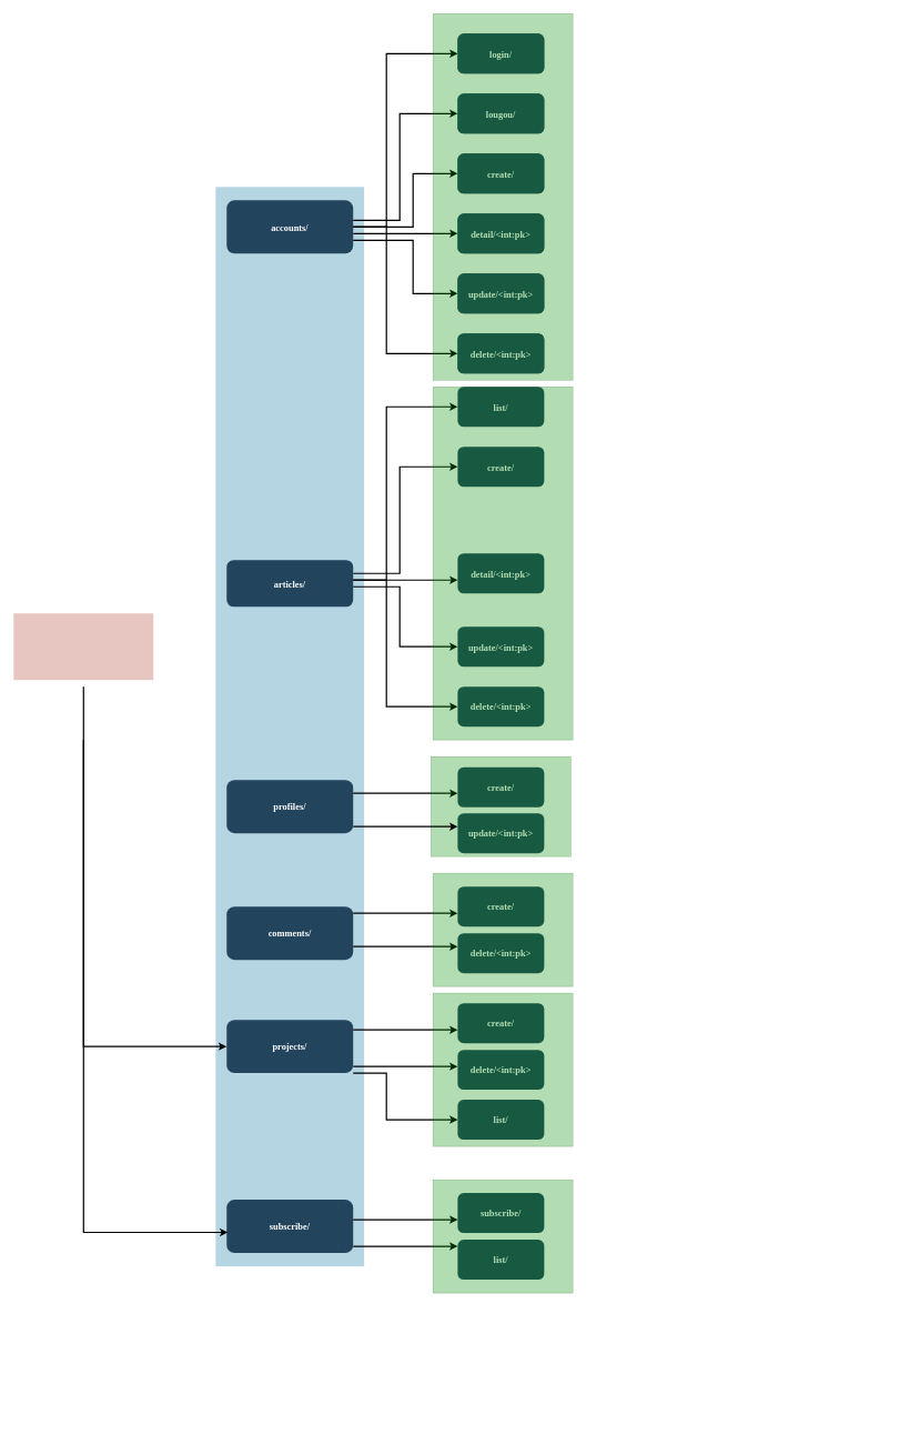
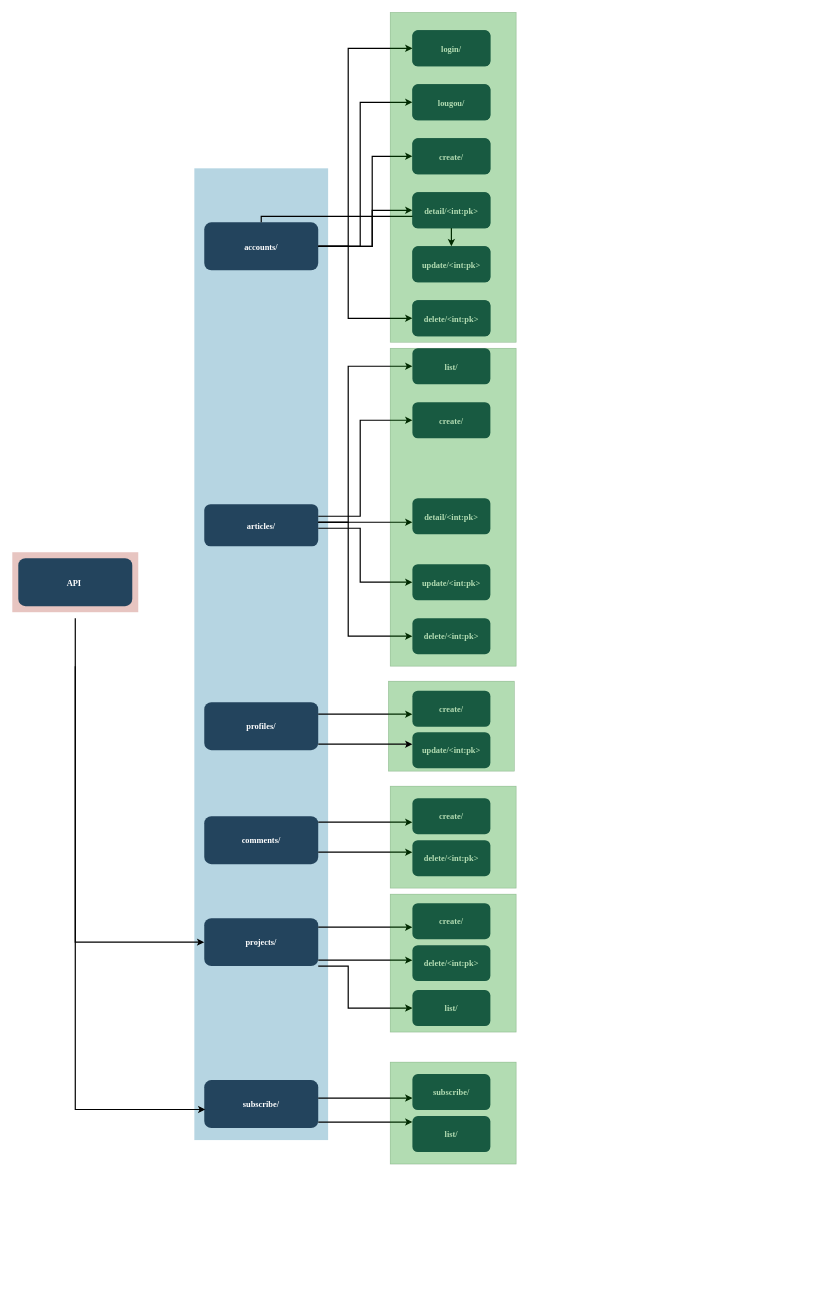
- <mxCell id="8" value="accounts/" style="rounded=1;fillColor=#23445D;gradientColor=none;strokeColor=none;fontColor=#FFFFFF;fontStyle=1;fontFamily=Tahoma;fontSize=14" parent="1" vertex="1"><mxGeometry x="340" y="300" width="190" height="80" as="geometry" /></mxCell>
+ <mxCell id="8" value="accounts/" style="rounded=1;fillColor=#23445D;gradientColor=none;strokeColor=none;fontColor=#FFFFFF;fontStyle=1;fontFamily=Tahoma;fontSize=14" parent="1" vertex="1"><mxGeometry x="340" y="370" width="190" height="80" as="geometry" /></mxCell>
+ <mxCell id="4" value="API " style="rounded=1;fillColor=#23445D;gradientColor=none;strokeColor=none;fontColor=#FFFFFF;fontStyle=1;fontFamily=Tahoma;fontSize=14" parent="1" vertex="1"><mxGeometry x="30" y="930" width="190" height="80" as="geometry" /></mxCell>
